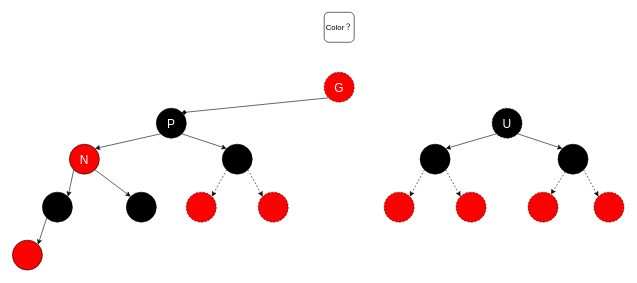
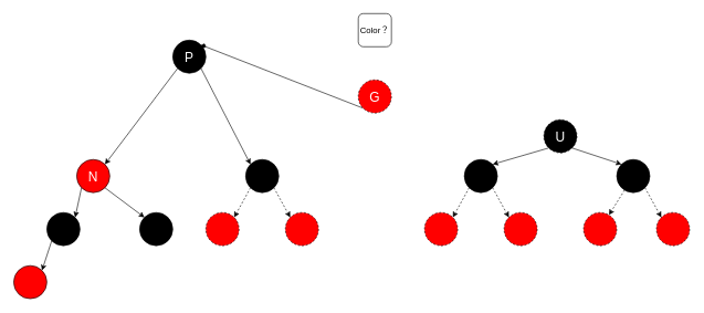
- <mxCell id="11" value="&lt;font color=&quot;#ffffff&quot; style=&quot;font-size: 20px;&quot;&gt;P&lt;/font&gt;" style="ellipse;whiteSpace=wrap;html=1;aspect=fixed;fillColor=#000000;" vertex="1" parent="1"><mxGeometry x="260" y="180" width="50" height="50" as="geometry" /></mxCell>
+ <mxCell id="11" value="&lt;font color=&quot;#ffffff&quot; style=&quot;font-size: 20px;&quot;&gt;P&lt;/font&gt;" style="ellipse;whiteSpace=wrap;html=1;aspect=fixed;fillColor=#000000;" vertex="1" parent="1"><mxGeometry x="260" y="60" width="50" height="50" as="geometry" /></mxCell>
